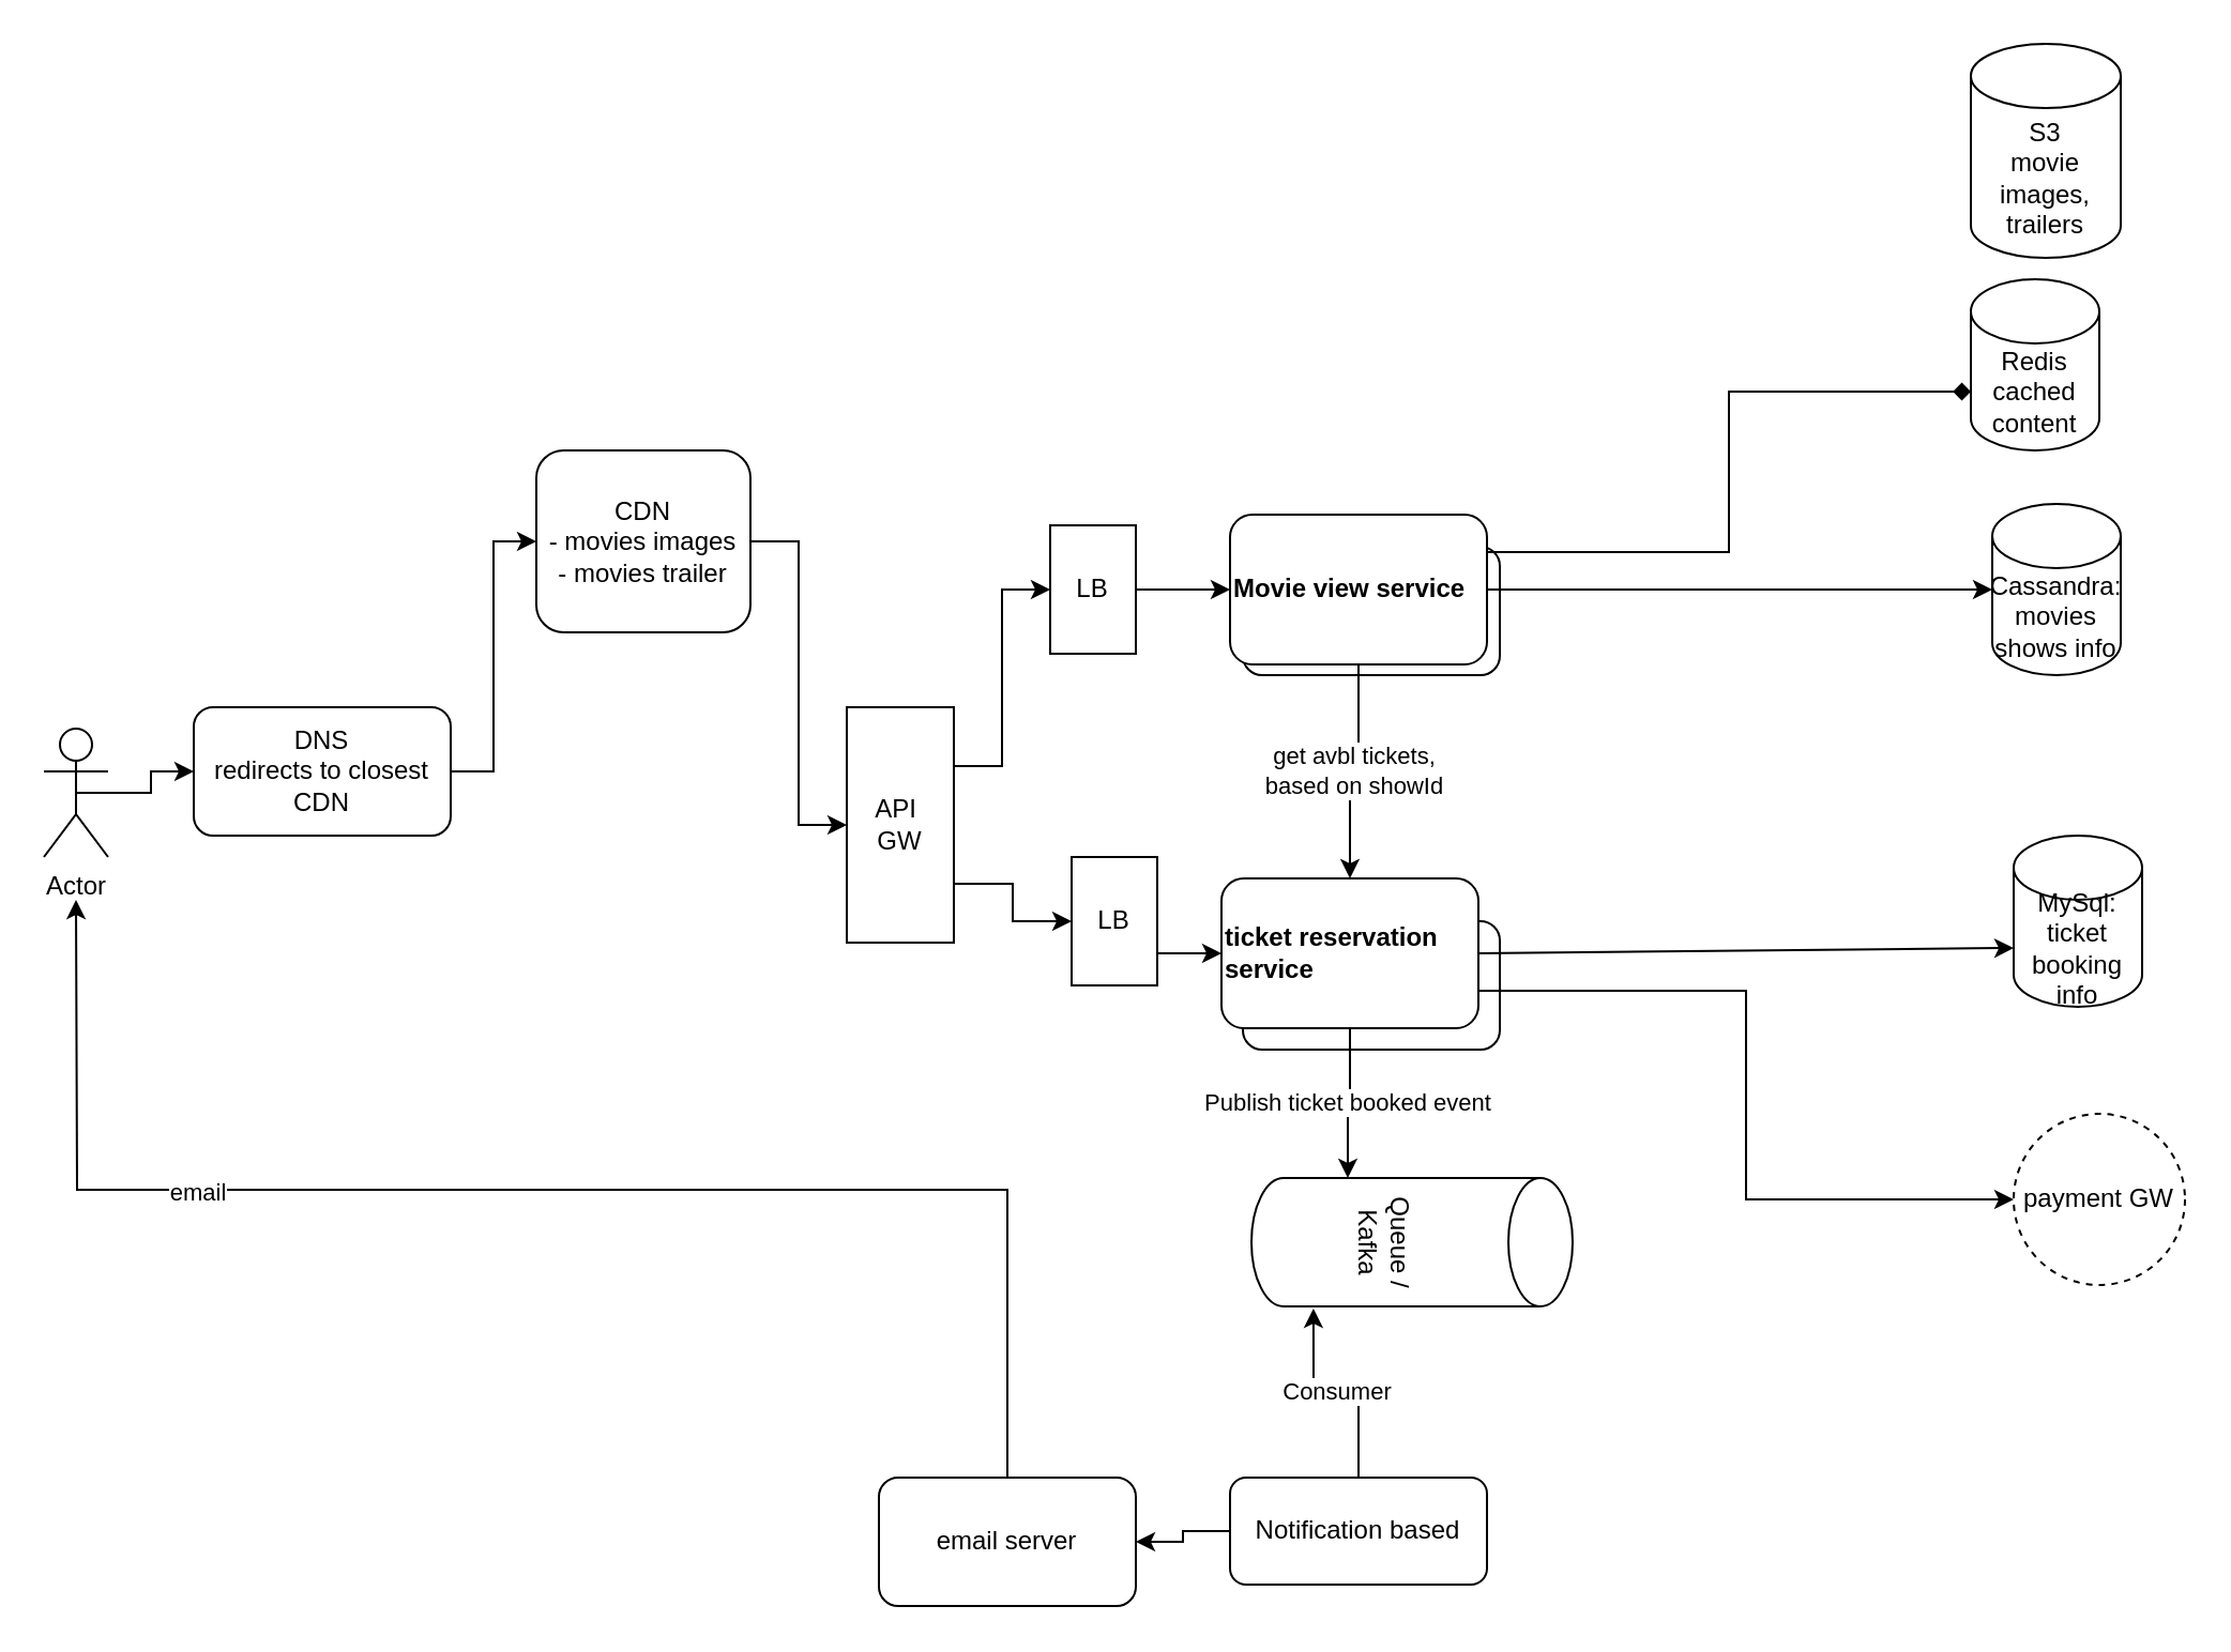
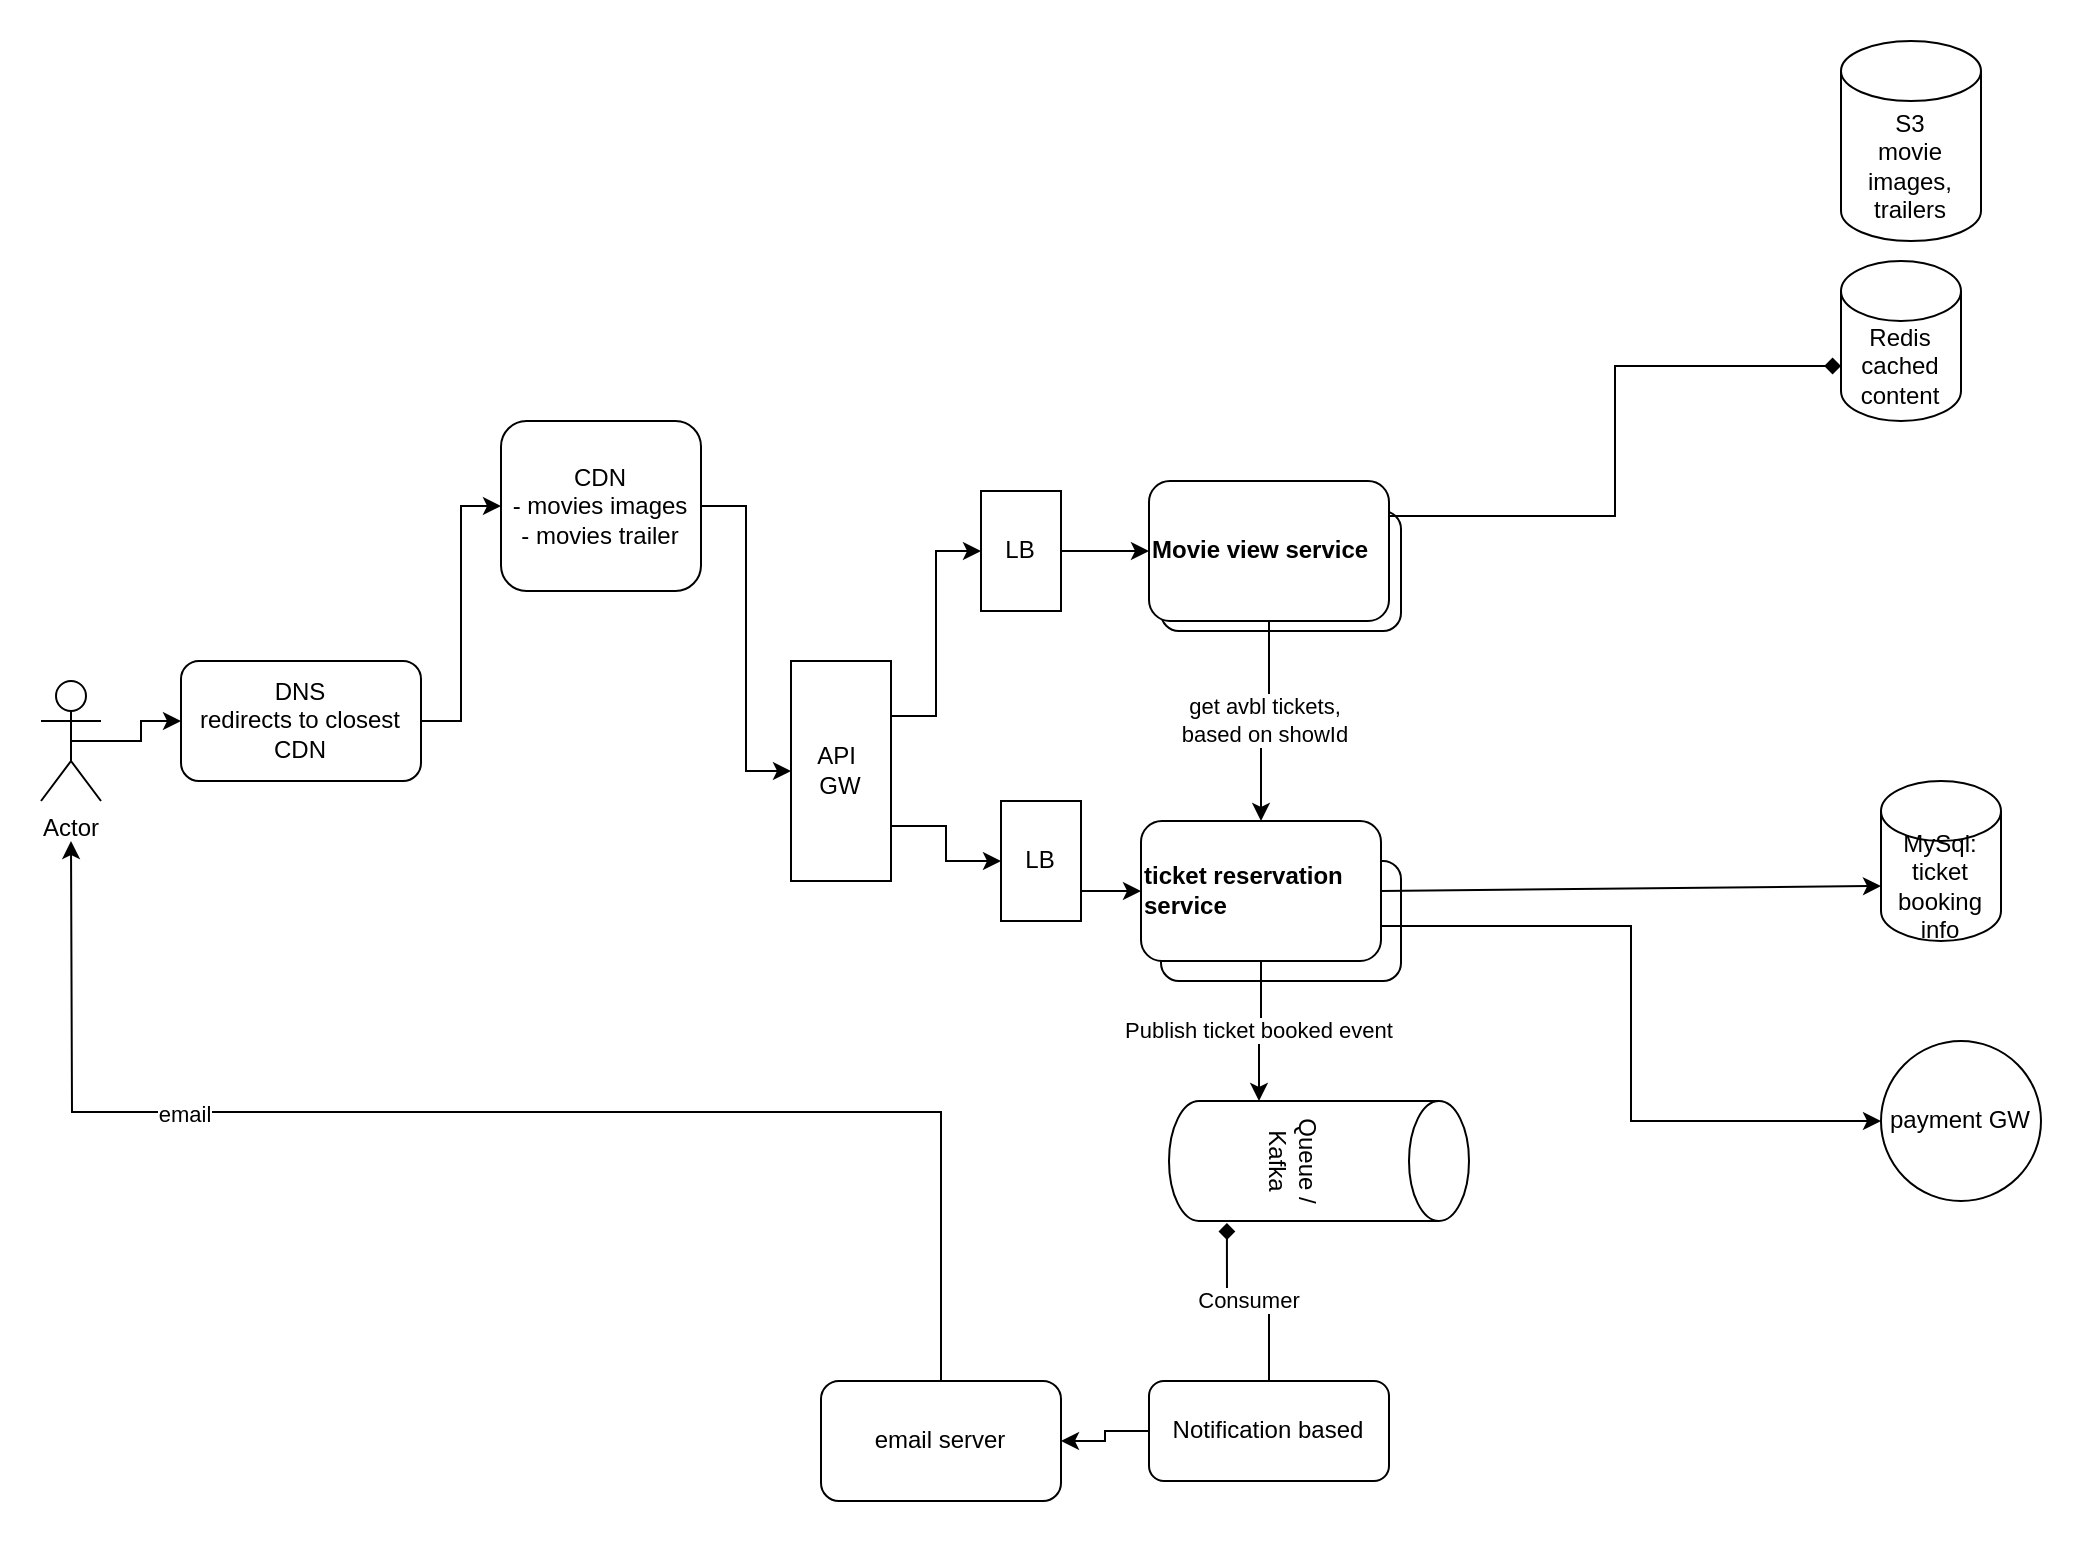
- <mxCell id="14" value="" style="endArrow=classic;html=1;exitX=1;exitY=0.5;exitDx=0;exitDy=0;" edge="1" parent="1" source="8" target="12"><mxGeometry width="50" height="50" relative="1" as="geometry"><mxPoint x="780" y="370" as="sourcePoint" /><mxPoint x="830" y="320" as="targetPoint" /></mxGeometry></mxCell>
- <mxCell id="12" value="Cassandra:&lt;br&gt;movies shows info" style="shape=cylinder3;whiteSpace=wrap;html=1;boundedLbl=1;backgroundOutline=1;size=15;" vertex="1" parent="1"><mxGeometry x="930" y="235" width="60" height="80" as="geometry" /></mxCell>
- <mxCell id="19" value="payment GW" style="ellipse;whiteSpace=wrap;html=1;aspect=fixed;dashed=1;" vertex="1" parent="1"><mxGeometry x="940" y="520" width="80" height="80" as="geometry" /></mxCell>
+ <mxCell id="19" value="payment GW" style="ellipse;whiteSpace=wrap;html=1;aspect=fixed;" vertex="1" parent="1"><mxGeometry x="940" y="520" width="80" height="80" as="geometry" /></mxCell>
- <mxCell id="21" value="Consumer" style="edgeStyle=orthogonalEdgeStyle;rounded=0;orthogonalLoop=1;jettySize=auto;html=1;entryX=1.017;entryY=0.807;entryDx=0;entryDy=0;entryPerimeter=0;" edge="1" parent="1" source="23" target="20"><mxGeometry relative="1" as="geometry" /></mxCell>
+ <mxCell id="21" value="Consumer" style="edgeStyle=orthogonalEdgeStyle;rounded=0;orthogonalLoop=1;jettySize=auto;html=1;entryX=1.017;entryY=0.807;entryDx=0;entryDy=0;entryPerimeter=0;endArrow=diamond;" edge="1" parent="1" source="23" target="20"><mxGeometry relative="1" as="geometry" /></mxCell>
